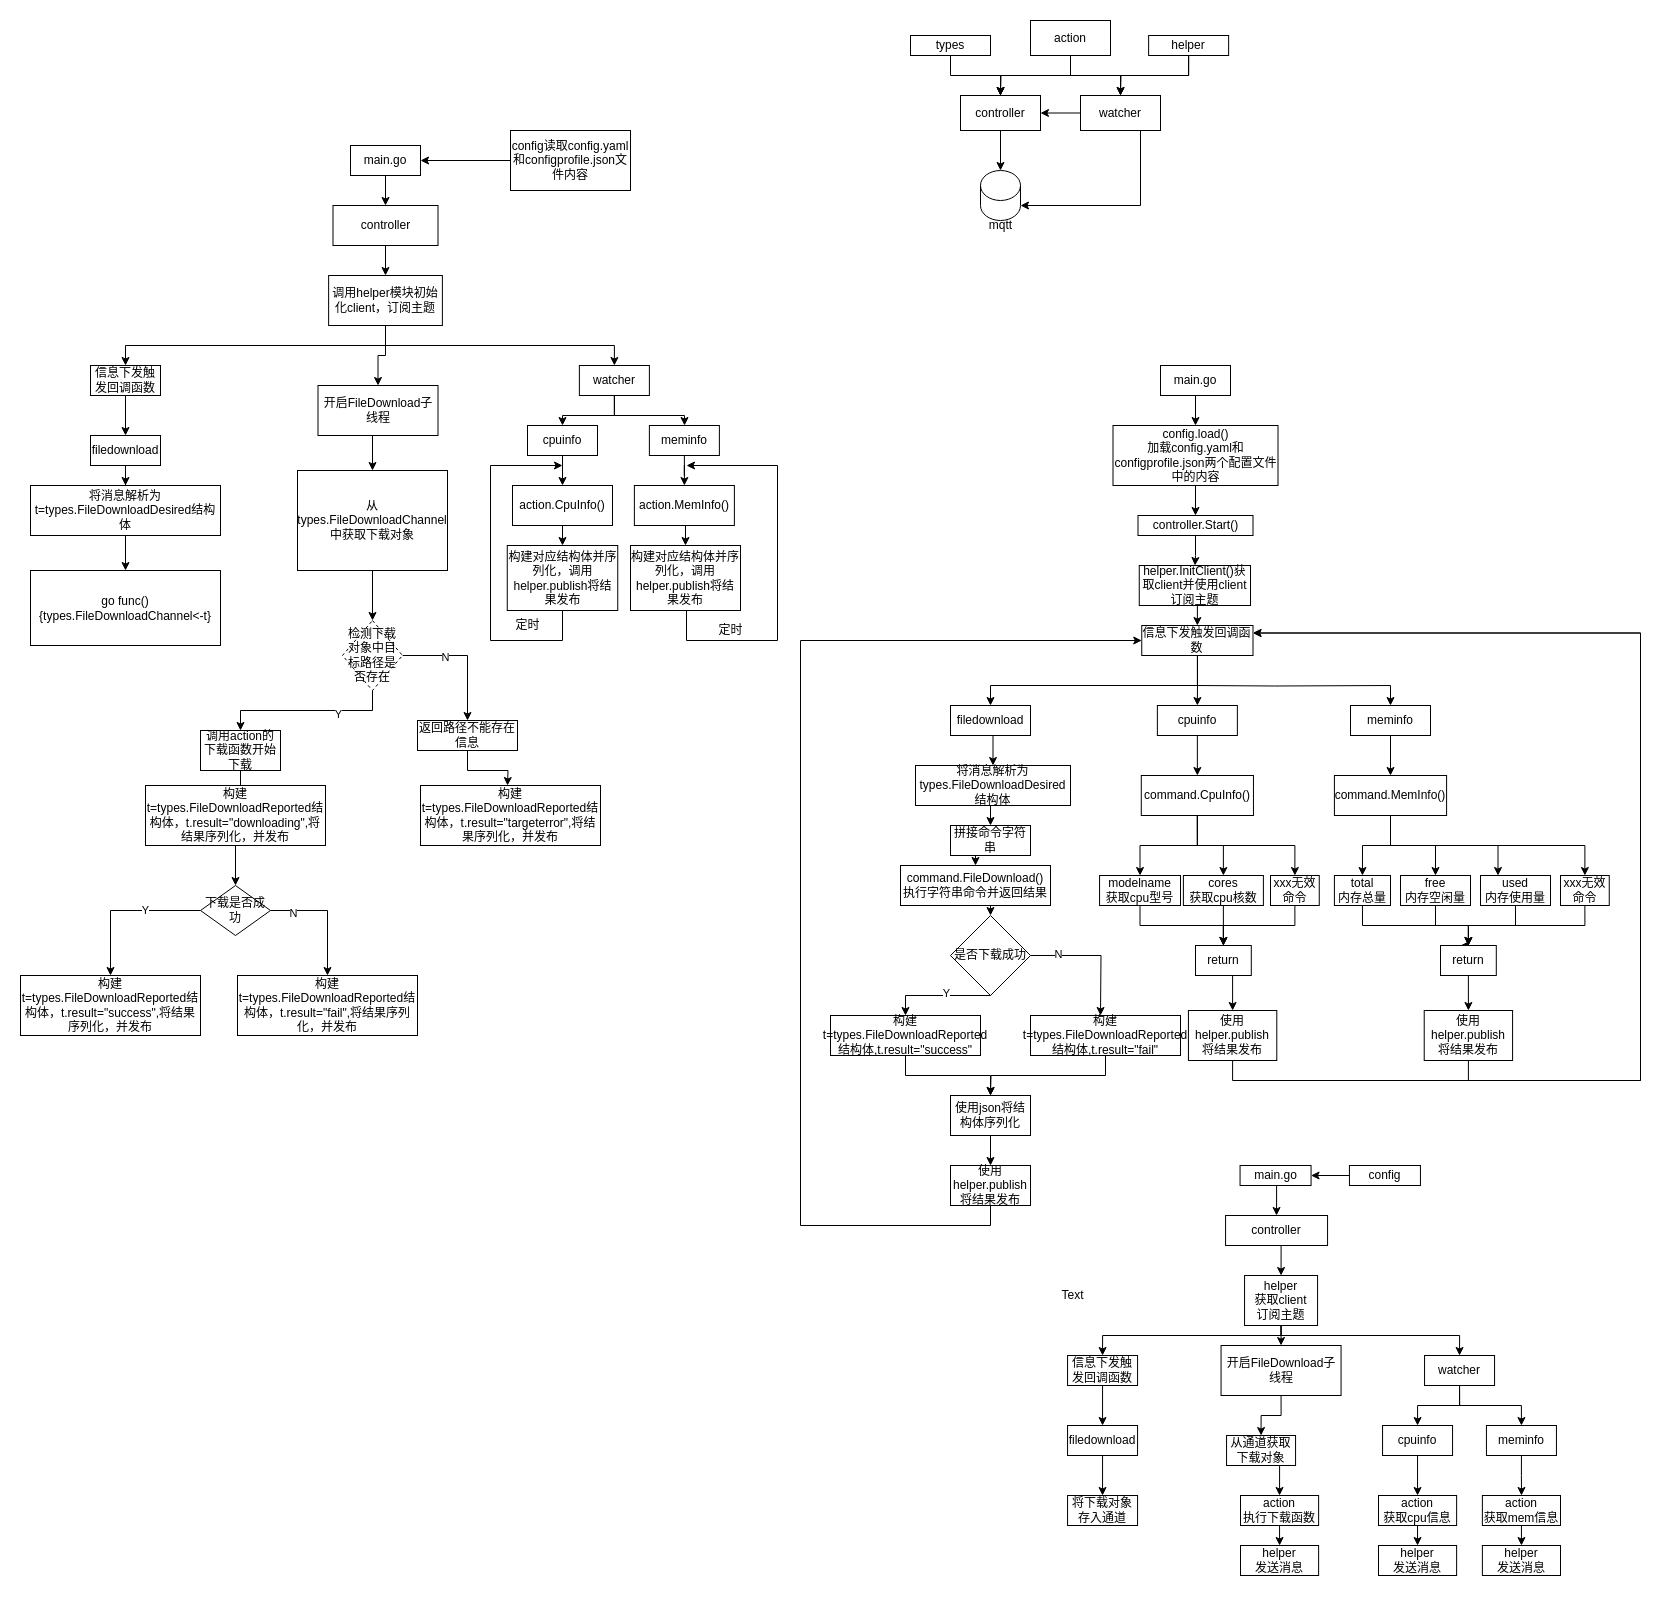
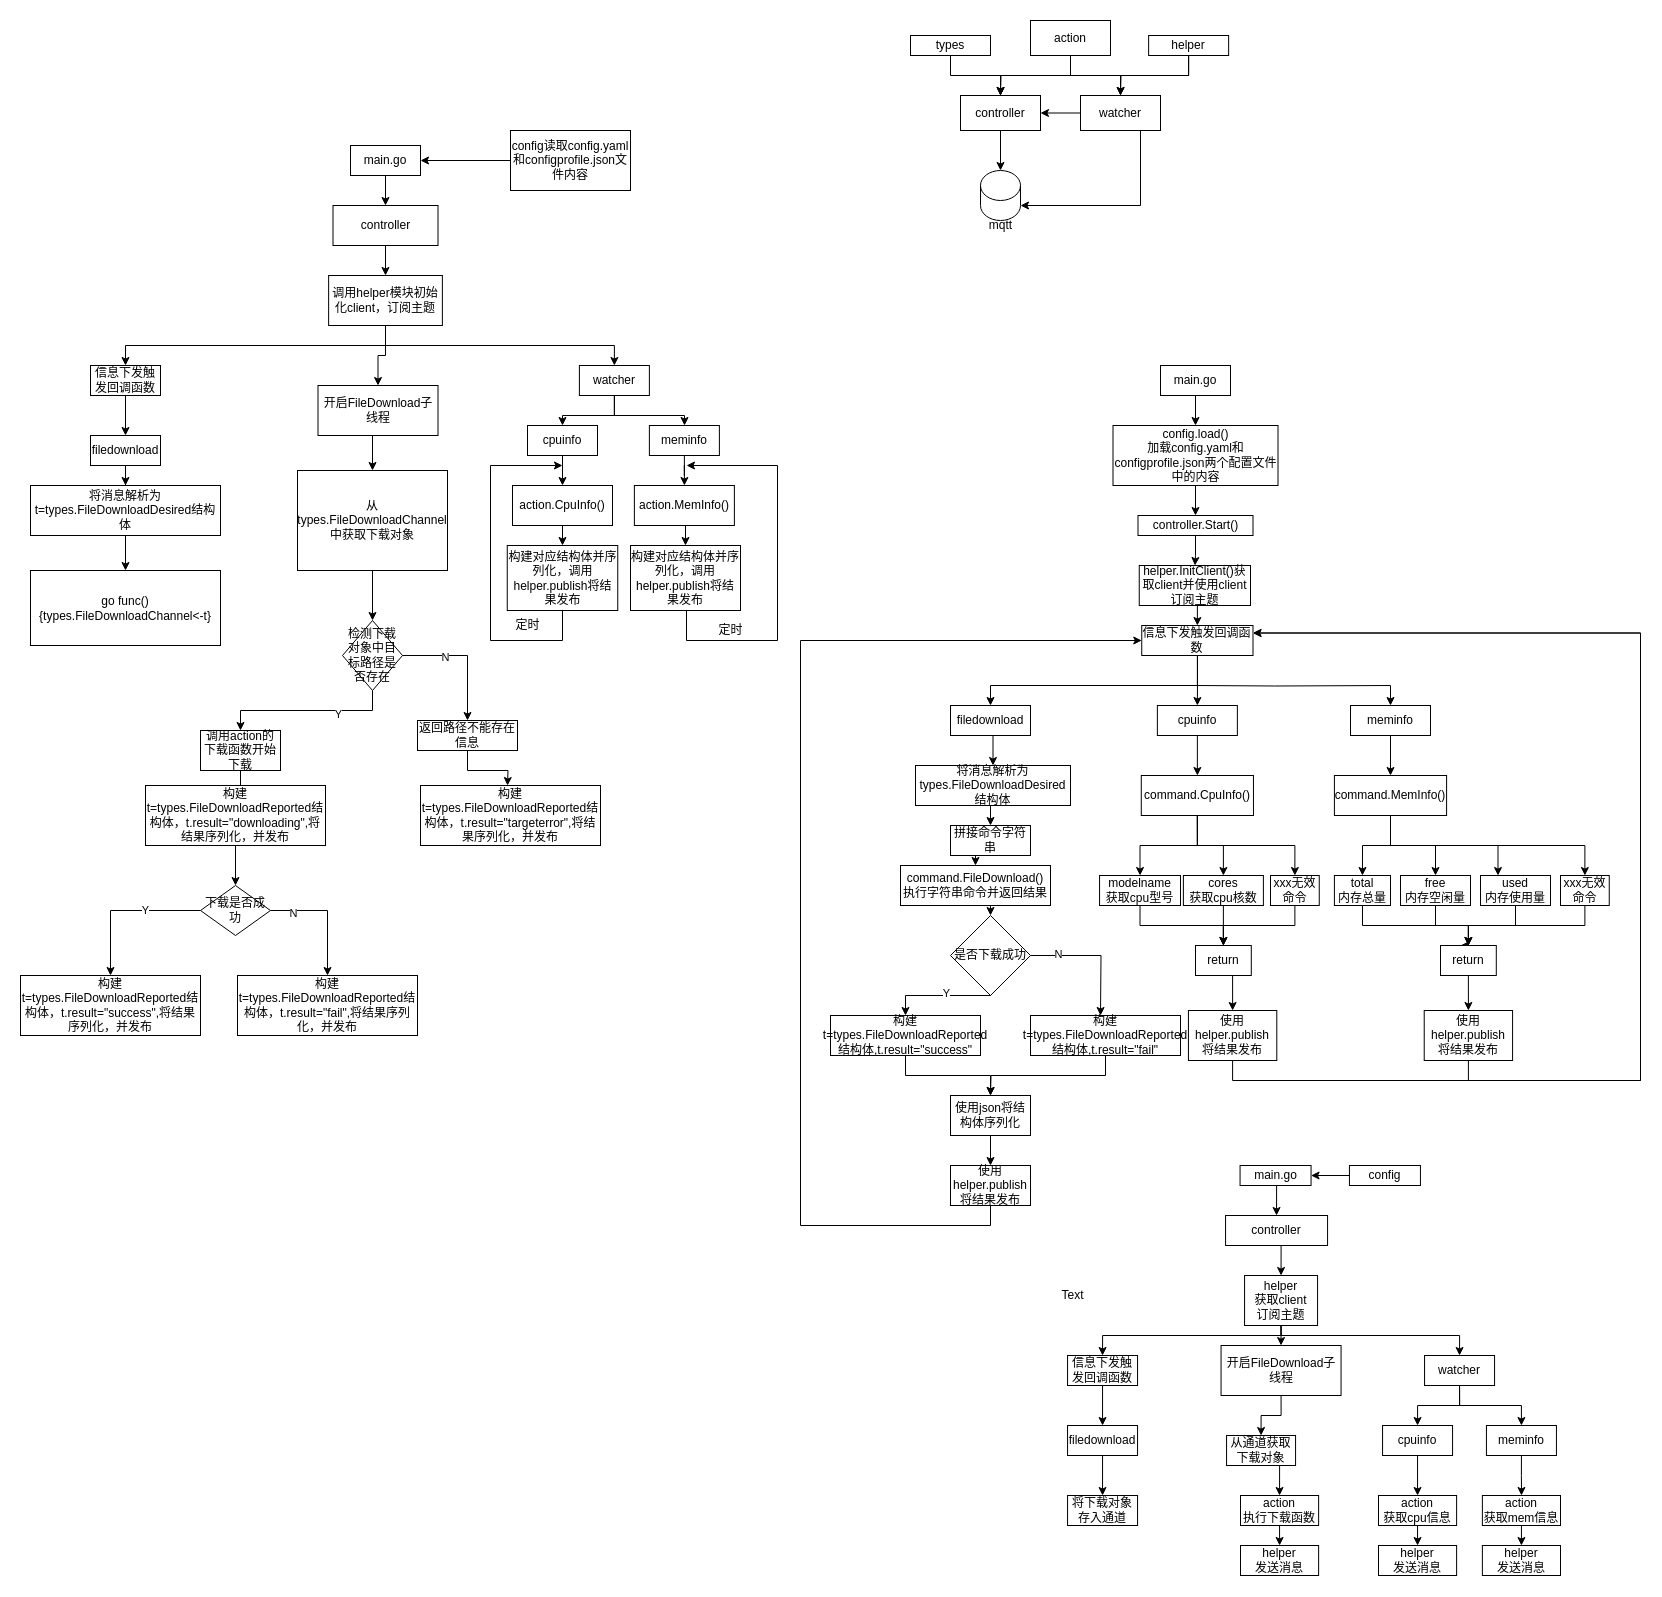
- <mxCell id="123" value="检测下载对象中目标路径是否存在" style="rhombus;whiteSpace=wrap;html=1;dashed=1;" vertex="1" parent="1"><mxGeometry x="342" y="620" width="60" height="70" as="geometry" /></mxCell>
+ <mxCell id="123" value="检测下载对象中目标路径是否存在" style="rhombus;whiteSpace=wrap;html=1;" vertex="1" parent="1"><mxGeometry x="342" y="620" width="60" height="70" as="geometry" /></mxCell>
